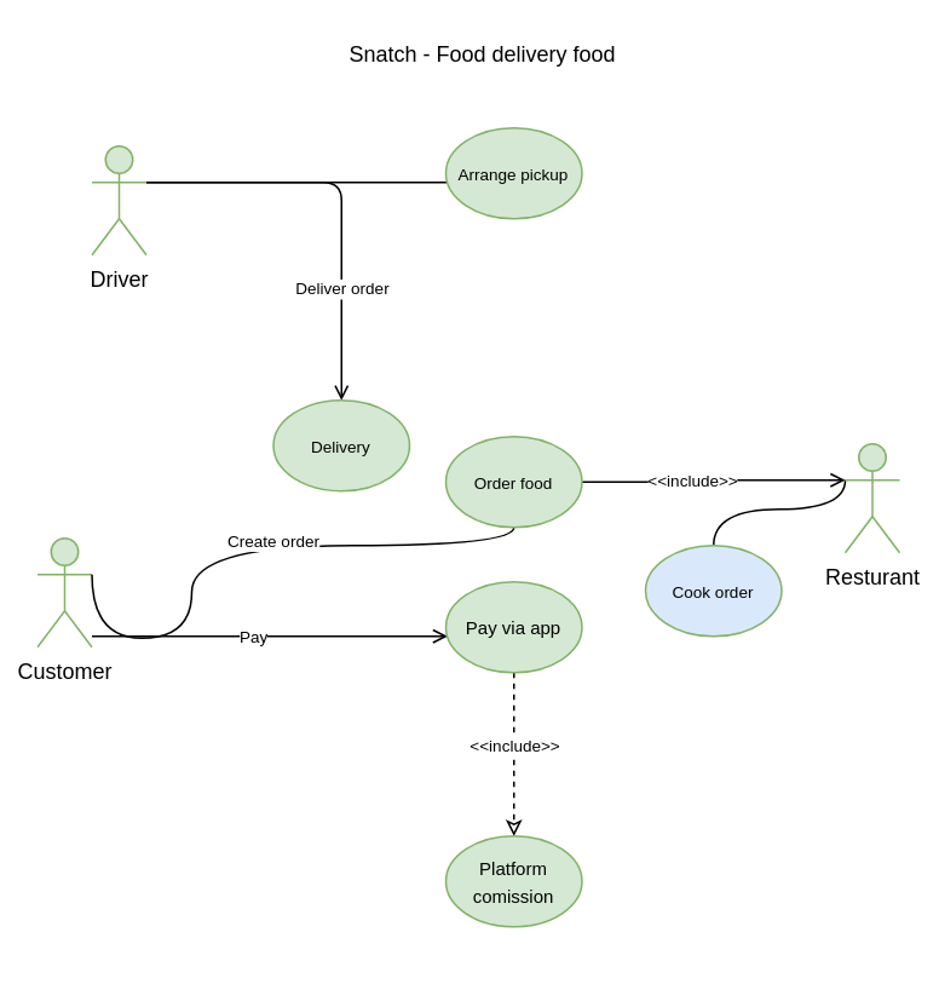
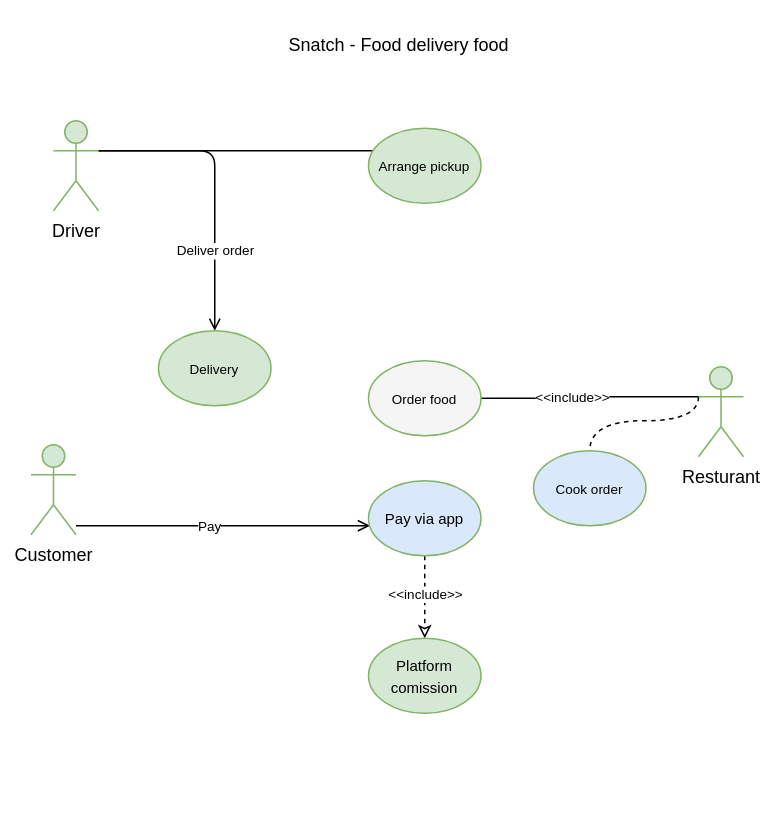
- <mxCell id="19" value="&lt;font style=&quot;font-size: 9px&quot;&gt;Arrange pickup&lt;/font&gt;" style="ellipse;whiteSpace=wrap;html=1;fillColor=#d5e8d4;strokeColor=#82b366;" vertex="1" parent="1"><mxGeometry x="245" y="70" width="75" height="50" as="geometry" /></mxCell>
+ <mxCell id="19" value="&lt;font style=&quot;font-size: 9px&quot;&gt;Arrange pickup&lt;/font&gt;" style="ellipse;whiteSpace=wrap;html=1;fillColor=#d5e8d4;strokeColor=#82b366;" vertex="1" parent="1"><mxGeometry x="245" y="85" width="75" height="50" as="geometry" /></mxCell>
- <mxCell id="10" value="Driver" style="shape=umlActor;verticalLabelPosition=bottom;verticalAlign=top;html=1;outlineConnect=0;fillColor=#d5e8d4;strokeColor=#82b366;" parent="1" vertex="1"><mxGeometry x="50" y="80" width="30" height="60" as="geometry" /></mxCell>
+ <mxCell id="10" value="Driver" style="shape=umlActor;verticalLabelPosition=bottom;verticalAlign=top;html=1;outlineConnect=0;fillColor=#d5e8d4;strokeColor=#82b366;" parent="1" vertex="1"><mxGeometry x="35" y="80" width="30" height="60" as="geometry" /></mxCell>
- <mxCell id="23" value="&lt;font style=&quot;font-size: 9px&quot;&gt;Delivery&lt;/font&gt;" style="ellipse;whiteSpace=wrap;html=1;fillColor=#d5e8d4;strokeColor=#82b366;" vertex="1" parent="1"><mxGeometry x="150" y="220" width="75" height="50" as="geometry" /></mxCell>
+ <mxCell id="23" value="&lt;font style=&quot;font-size: 9px&quot;&gt;Delivery&lt;/font&gt;" style="ellipse;whiteSpace=wrap;html=1;fillColor=#d5e8d4;strokeColor=#82b366;" vertex="1" parent="1"><mxGeometry x="105" y="220" width="75" height="50" as="geometry" /></mxCell>
- <mxCell id="15" style="edgeStyle=orthogonalEdgeStyle;rounded=0;orthogonalLoop=1;jettySize=auto;html=1;entryX=0;entryY=0.333;entryDx=0;entryDy=0;entryPerimeter=0;fontSize=9;endArrow=open;endFill=0;strokeWidth=1;" edge="1" parent="1" source="17" target="12"><mxGeometry relative="1" as="geometry" /></mxCell>
+ <mxCell id="15" style="edgeStyle=orthogonalEdgeStyle;rounded=0;orthogonalLoop=1;jettySize=auto;html=1;entryX=0;entryY=0.333;entryDx=0;entryDy=0;entryPerimeter=0;fontSize=9;endArrow=none;endFill=0;strokeWidth=1;" edge="1" parent="1" source="17" target="12"><mxGeometry relative="1" as="geometry" /></mxCell>
- <mxCell id="17" value="&lt;font style=&quot;font-size: 9px&quot;&gt;Order food&lt;/font&gt;" style="ellipse;whiteSpace=wrap;html=1;fillColor=#d5e8d4;strokeColor=#82b366;" vertex="1" parent="1"><mxGeometry x="245" y="240" width="75" height="50" as="geometry" /></mxCell>
+ <mxCell id="17" value="&lt;font style=&quot;font-size: 9px&quot;&gt;Order food&lt;/font&gt;" style="ellipse;whiteSpace=wrap;html=1;fillColor=#f5f5f5;strokeColor=#82b366;" vertex="1" parent="1"><mxGeometry x="245" y="240" width="75" height="50" as="geometry" /></mxCell>
- <mxCell id="11" style="edgeStyle=orthogonalEdgeStyle;orthogonalLoop=1;jettySize=auto;html=1;exitX=0;exitY=0.333;exitDx=0;exitDy=0;exitPerimeter=0;entryX=0.5;entryY=0;entryDx=0;entryDy=0;fontSize=9;endArrow=none;endFill=0;strokeWidth=1;curved=1;" edge="1" parent="1" source="12" target="18"><mxGeometry relative="1" as="geometry"><Array as="points"><mxPoint x="465" y="280" /><mxPoint x="392" y="280" /></Array></mxGeometry></mxCell>
+ <mxCell id="11" style="edgeStyle=orthogonalEdgeStyle;orthogonalLoop=1;jettySize=auto;html=1;exitX=0;exitY=0.333;exitDx=0;exitDy=0;exitPerimeter=0;entryX=0.5;entryY=0;entryDx=0;entryDy=0;fontSize=9;endArrow=none;endFill=0;strokeWidth=1;curved=1;dashed=1;" edge="1" parent="1" source="12" target="18"><mxGeometry relative="1" as="geometry"><Array as="points"><mxPoint x="465" y="280" /><mxPoint x="392" y="280" /></Array></mxGeometry></mxCell>
- <mxCell id="13" style="edgeStyle=orthogonalEdgeStyle;orthogonalLoop=1;jettySize=auto;html=1;entryX=1;entryY=0.333;entryDx=0;entryDy=0;entryPerimeter=0;fontSize=9;endArrow=none;endFill=0;strokeWidth=1;curved=1;" edge="1" parent="1" source="17" target="6"><mxGeometry relative="1" as="geometry"><Array as="points"><mxPoint x="283" y="300" /><mxPoint x="105" y="300" /><mxPoint x="105" y="351" /></Array></mxGeometry></mxCell>
- <mxCell id="14" value="Create order" style="edgeLabel;html=1;align=center;verticalAlign=middle;resizable=0;points=[];fontSize=9;" vertex="1" connectable="0" parent="13"><mxGeometry x="-0.127" y="-3" relative="1" as="geometry"><mxPoint as="offset" /></mxGeometry></mxCell>
- <mxCell id="22" value="&lt;font size=&quot;1&quot;&gt;Pay via app&lt;/font&gt;" style="ellipse;whiteSpace=wrap;html=1;fillColor=#d5e8d4;strokeColor=#82b366;" vertex="1" parent="1"><mxGeometry x="245" y="320" width="75" height="50" as="geometry" /></mxCell>
+ <mxCell id="22" value="&lt;font size=&quot;1&quot;&gt;Pay via app&lt;/font&gt;" style="ellipse;whiteSpace=wrap;html=1;fillColor=#dae8fc;strokeColor=#82b366;" vertex="1" parent="1"><mxGeometry x="245" y="320" width="75" height="50" as="geometry" /></mxCell>
- <mxCell id="24" value="&lt;font size=&quot;1&quot;&gt;Platform comission&lt;/font&gt;" style="ellipse;whiteSpace=wrap;html=1;fillColor=#d5e8d4;strokeColor=#82b366;" vertex="1" parent="1"><mxGeometry x="245" y="460" width="75" height="50" as="geometry" /></mxCell>
+ <mxCell id="24" value="&lt;font size=&quot;1&quot;&gt;Platform comission&lt;/font&gt;" style="ellipse;whiteSpace=wrap;html=1;fillColor=#d5e8d4;strokeColor=#82b366;" vertex="1" parent="1"><mxGeometry x="245" y="425" width="75" height="50" as="geometry" /></mxCell>
